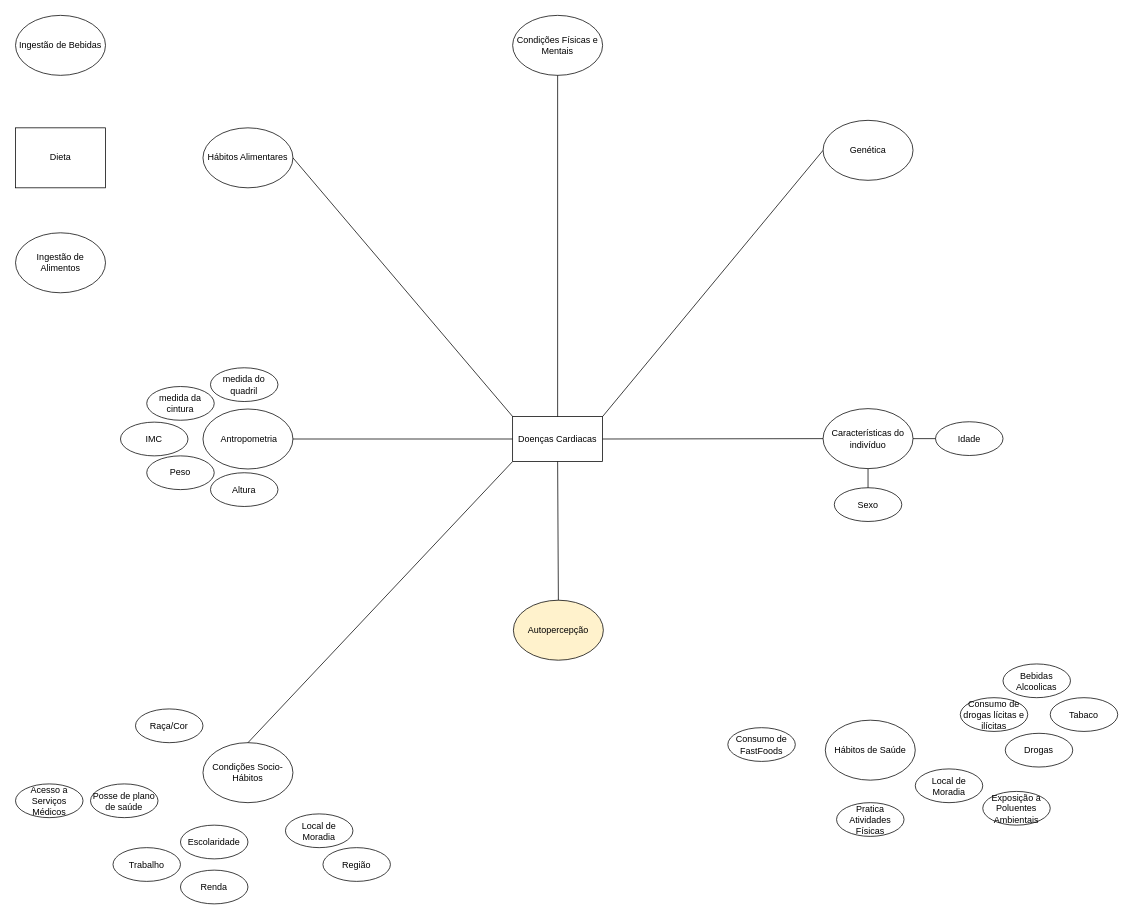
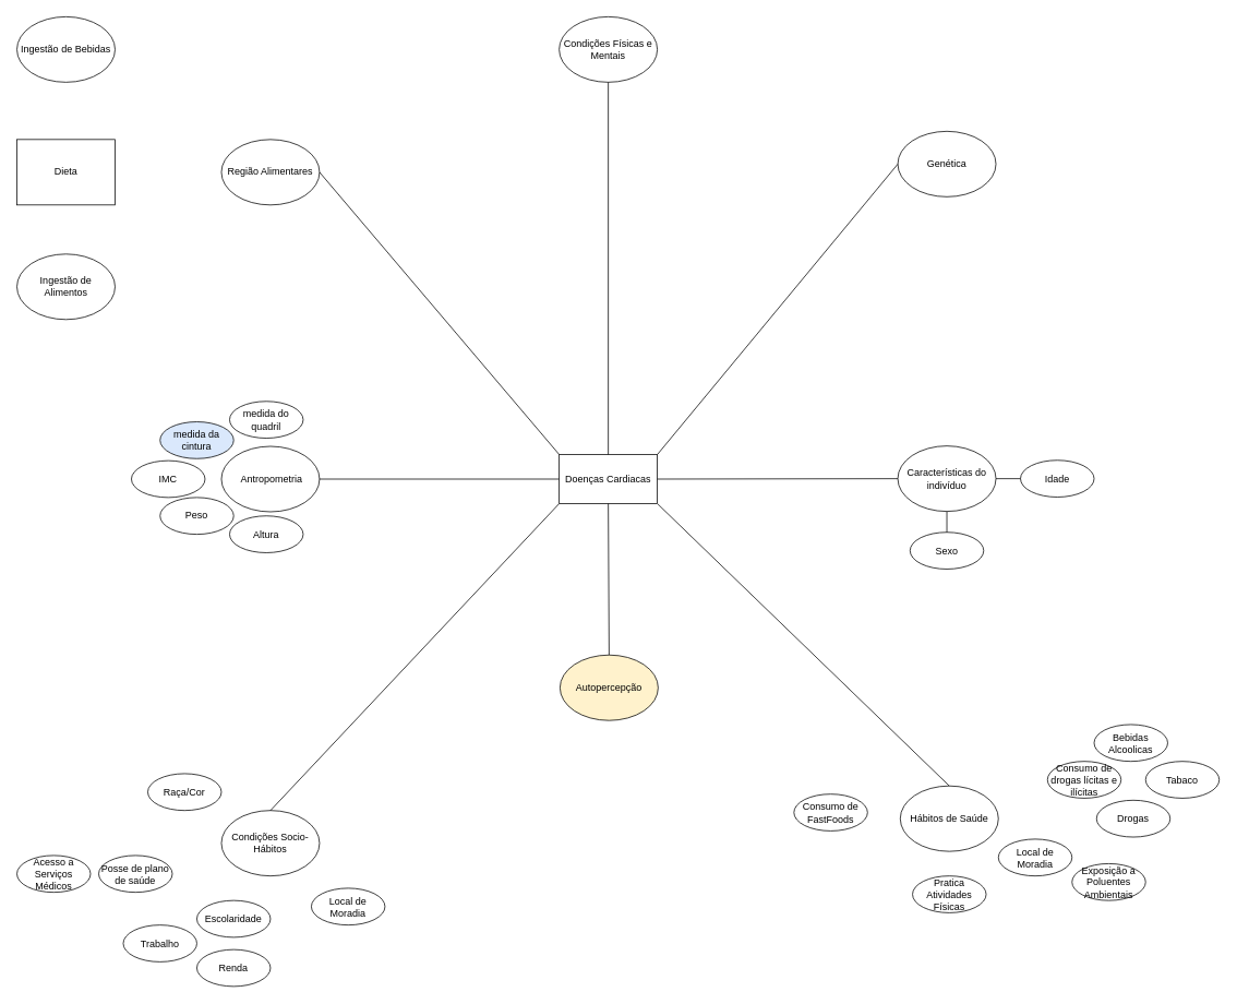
- <mxCell id="13" value="Hábitos Alimentares" style="ellipse;whiteSpace=wrap;html=1;" vertex="1" parent="1"><mxGeometry x="270" y="170" width="120" height="80" as="geometry" /></mxCell>
+ <mxCell id="13" value="Região Alimentares" style="ellipse;whiteSpace=wrap;html=1;" vertex="1" parent="1"><mxGeometry x="270" y="170" width="120" height="80" as="geometry" /></mxCell>
- <mxCell id="8" value="medida da cintura" style="ellipse;whiteSpace=wrap;html=1;" vertex="1" parent="1"><mxGeometry x="195" y="515" width="90" height="45" as="geometry" /></mxCell>
+ <mxCell id="8" value="medida da cintura" style="ellipse;whiteSpace=wrap;html=1;fillColor=#dae8fc;" vertex="1" parent="1"><mxGeometry x="195" y="515" width="90" height="45" as="geometry" /></mxCell>
+ <mxCell id="22" value="" style="endArrow=none;html=1;rounded=0;entryX=1;entryY=1;entryDx=0;entryDy=0;exitX=0.5;exitY=0;exitDx=0;exitDy=0;" edge="1" parent="1" source="18" target="2"><mxGeometry width="50" height="50" relative="1" as="geometry"><mxPoint x="970" y="800" as="sourcePoint" /><mxPoint x="830" y="960" as="targetPoint" /></mxGeometry></mxCell>
- <mxCell id="32" value="Região" style="ellipse;whiteSpace=wrap;html=1;" vertex="1" parent="1"><mxGeometry x="430" y="1130" width="90" height="45" as="geometry" /></mxCell>
